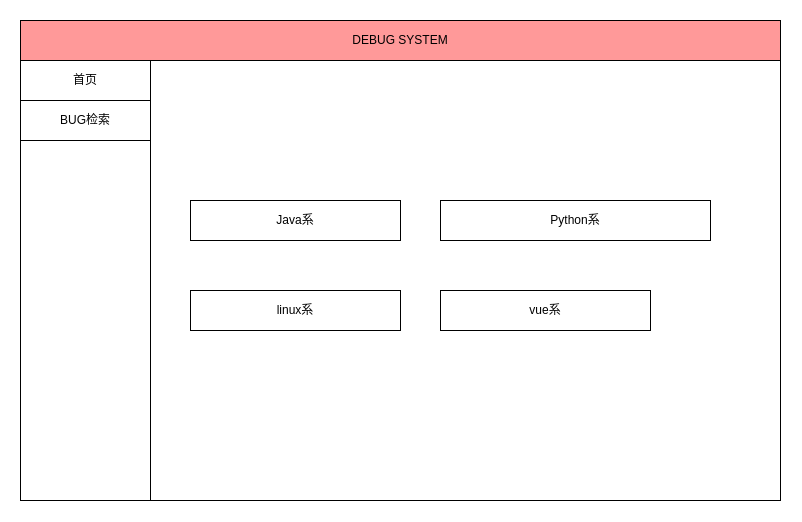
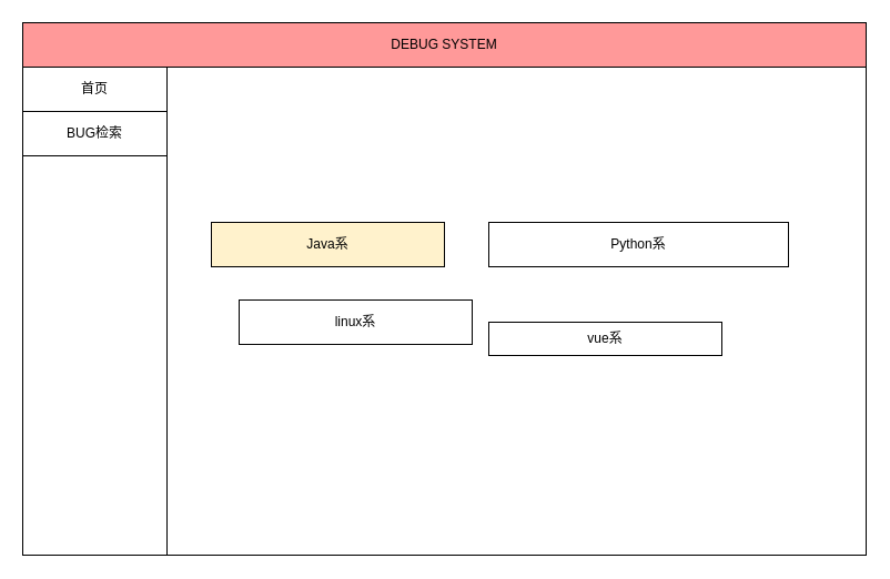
- <mxCell id="7" value="Java系" style="rounded=0;whiteSpace=wrap;html=1;" vertex="1" parent="1"><mxGeometry x="190" y="200" width="210" height="40" as="geometry" /></mxCell>
+ <mxCell id="7" value="Java系" style="rounded=0;whiteSpace=wrap;html=1;fillColor=#fff2cc;" vertex="1" parent="1"><mxGeometry x="190" y="200" width="210" height="40" as="geometry" /></mxCell>
- <mxCell id="9" value="linux系" style="rounded=0;whiteSpace=wrap;html=1;" vertex="1" parent="1"><mxGeometry x="190" y="290" width="210" height="40" as="geometry" /></mxCell>
+ <mxCell id="9" value="linux系" style="rounded=0;whiteSpace=wrap;html=1;" vertex="1" parent="1"><mxGeometry x="215" y="270" width="210" height="40" as="geometry" /></mxCell>
- <mxCell id="10" value="vue系" style="rounded=0;whiteSpace=wrap;html=1;" vertex="1" parent="1"><mxGeometry x="440" y="290" width="210" height="40" as="geometry" /></mxCell>
+ <mxCell id="10" value="vue系" style="rounded=0;whiteSpace=wrap;html=1;" vertex="1" parent="1"><mxGeometry x="440" y="290" width="210" height="30" as="geometry" /></mxCell>
